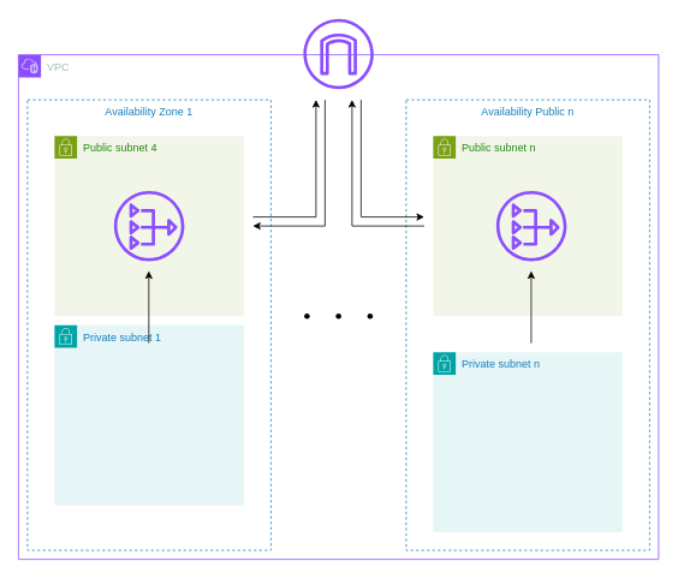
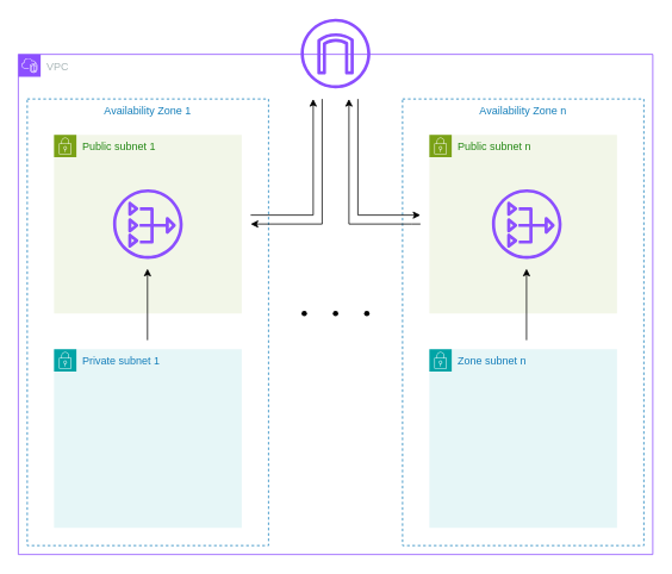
- <mxCell id="8" value="Availability Public n" style="fillColor=none;strokeColor=#147EBA;dashed=1;verticalAlign=top;fontStyle=0;fontColor=#147EBA;whiteSpace=wrap;html=1;" parent="3" vertex="1"><mxGeometry x="430" y="50" width="270" height="500" as="geometry" /></mxCell>
+ <mxCell id="8" value="Availability Zone n" style="fillColor=none;strokeColor=#147EBA;dashed=1;verticalAlign=top;fontStyle=0;fontColor=#147EBA;whiteSpace=wrap;html=1;" parent="3" vertex="1"><mxGeometry x="430" y="50" width="270" height="500" as="geometry" /></mxCell>
- <mxCell id="5" value="Public subnet 4" style="points=[[0,0],[0.25,0],[0.5,0],[0.75,0],[1,0],[1,0.25],[1,0.5],[1,0.75],[1,1],[0.75,1],[0.5,1],[0.25,1],[0,1],[0,0.75],[0,0.5],[0,0.25]];outlineConnect=0;gradientColor=none;html=1;whiteSpace=wrap;fontSize=12;fontStyle=0;container=1;pointerEvents=0;collapsible=0;recursiveResize=0;shape=mxgraph.aws4.group;grIcon=mxgraph.aws4.group_security_group;grStroke=0;strokeColor=#7AA116;fillColor=#F2F6E8;verticalAlign=top;align=left;spacingLeft=30;fontColor=#248814;dashed=0;" parent="3" vertex="1"><mxGeometry x="40" y="90" width="210" height="200" as="geometry" /></mxCell>
+ <mxCell id="5" value="Public subnet 1" style="points=[[0,0],[0.25,0],[0.5,0],[0.75,0],[1,0],[1,0.25],[1,0.5],[1,0.75],[1,1],[0.75,1],[0.5,1],[0.25,1],[0,1],[0,0.75],[0,0.5],[0,0.25]];outlineConnect=0;gradientColor=none;html=1;whiteSpace=wrap;fontSize=12;fontStyle=0;container=1;pointerEvents=0;collapsible=0;recursiveResize=0;shape=mxgraph.aws4.group;grIcon=mxgraph.aws4.group_security_group;grStroke=0;strokeColor=#7AA116;fillColor=#F2F6E8;verticalAlign=top;align=left;spacingLeft=30;fontColor=#248814;dashed=0;" parent="3" vertex="1"><mxGeometry x="40" y="90" width="210" height="200" as="geometry" /></mxCell>
- <mxCell id="11" value="Private subnet n" style="points=[[0,0],[0.25,0],[0.5,0],[0.75,0],[1,0],[1,0.25],[1,0.5],[1,0.75],[1,1],[0.75,1],[0.5,1],[0.25,1],[0,1],[0,0.75],[0,0.5],[0,0.25]];outlineConnect=0;gradientColor=none;html=1;whiteSpace=wrap;fontSize=12;fontStyle=0;container=1;pointerEvents=0;collapsible=0;recursiveResize=0;shape=mxgraph.aws4.group;grIcon=mxgraph.aws4.group_security_group;grStroke=0;strokeColor=#00A4A6;fillColor=#E6F6F7;verticalAlign=top;align=left;spacingLeft=30;fontColor=#147EBA;dashed=0;" parent="3" vertex="1"><mxGeometry x="460" y="330" width="210" height="200" as="geometry" /></mxCell>
+ <mxCell id="11" value="Zone subnet n" style="points=[[0,0],[0.25,0],[0.5,0],[0.75,0],[1,0],[1,0.25],[1,0.5],[1,0.75],[1,1],[0.75,1],[0.5,1],[0.25,1],[0,1],[0,0.75],[0,0.5],[0,0.25]];outlineConnect=0;gradientColor=none;html=1;whiteSpace=wrap;fontSize=12;fontStyle=0;container=1;pointerEvents=0;collapsible=0;recursiveResize=0;shape=mxgraph.aws4.group;grIcon=mxgraph.aws4.group_security_group;grStroke=0;strokeColor=#00A4A6;fillColor=#E6F6F7;verticalAlign=top;align=left;spacingLeft=30;fontColor=#147EBA;dashed=0;" parent="3" vertex="1"><mxGeometry x="460" y="330" width="210" height="200" as="geometry" /></mxCell>
- <mxCell id="7" value="Private subnet 1" style="points=[[0,0],[0.25,0],[0.5,0],[0.75,0],[1,0],[1,0.25],[1,0.5],[1,0.75],[1,1],[0.75,1],[0.5,1],[0.25,1],[0,1],[0,0.75],[0,0.5],[0,0.25]];outlineConnect=0;gradientColor=none;html=1;whiteSpace=wrap;fontSize=12;fontStyle=0;container=1;pointerEvents=0;collapsible=0;recursiveResize=0;shape=mxgraph.aws4.group;grIcon=mxgraph.aws4.group_security_group;grStroke=0;strokeColor=#00A4A6;fillColor=#E6F6F7;verticalAlign=top;align=left;spacingLeft=30;fontColor=#147EBA;dashed=0;" parent="3" vertex="1"><mxGeometry x="40" y="300" width="210" height="200" as="geometry" /></mxCell>
+ <mxCell id="7" value="Private subnet 1" style="points=[[0,0],[0.25,0],[0.5,0],[0.75,0],[1,0],[1,0.25],[1,0.5],[1,0.75],[1,1],[0.75,1],[0.5,1],[0.25,1],[0,1],[0,0.75],[0,0.5],[0,0.25]];outlineConnect=0;gradientColor=none;html=1;whiteSpace=wrap;fontSize=12;fontStyle=0;container=1;pointerEvents=0;collapsible=0;recursiveResize=0;shape=mxgraph.aws4.group;grIcon=mxgraph.aws4.group_security_group;grStroke=0;strokeColor=#00A4A6;fillColor=#E6F6F7;verticalAlign=top;align=left;spacingLeft=30;fontColor=#147EBA;dashed=0;" parent="3" vertex="1"><mxGeometry x="40" y="330" width="210" height="200" as="geometry" /></mxCell>
